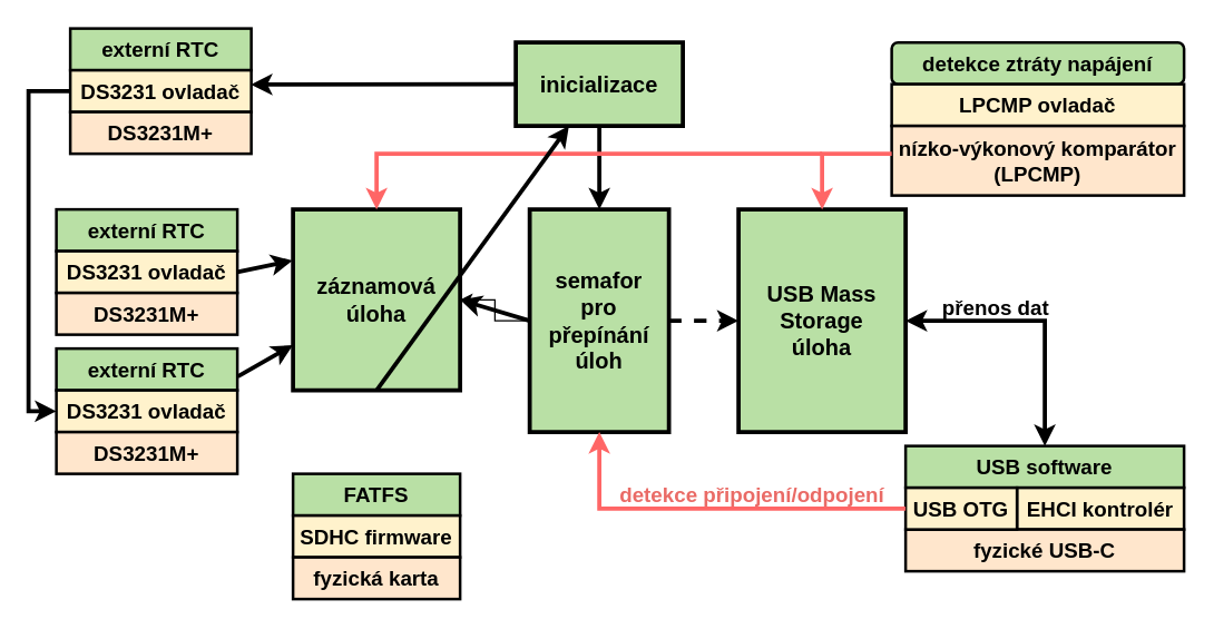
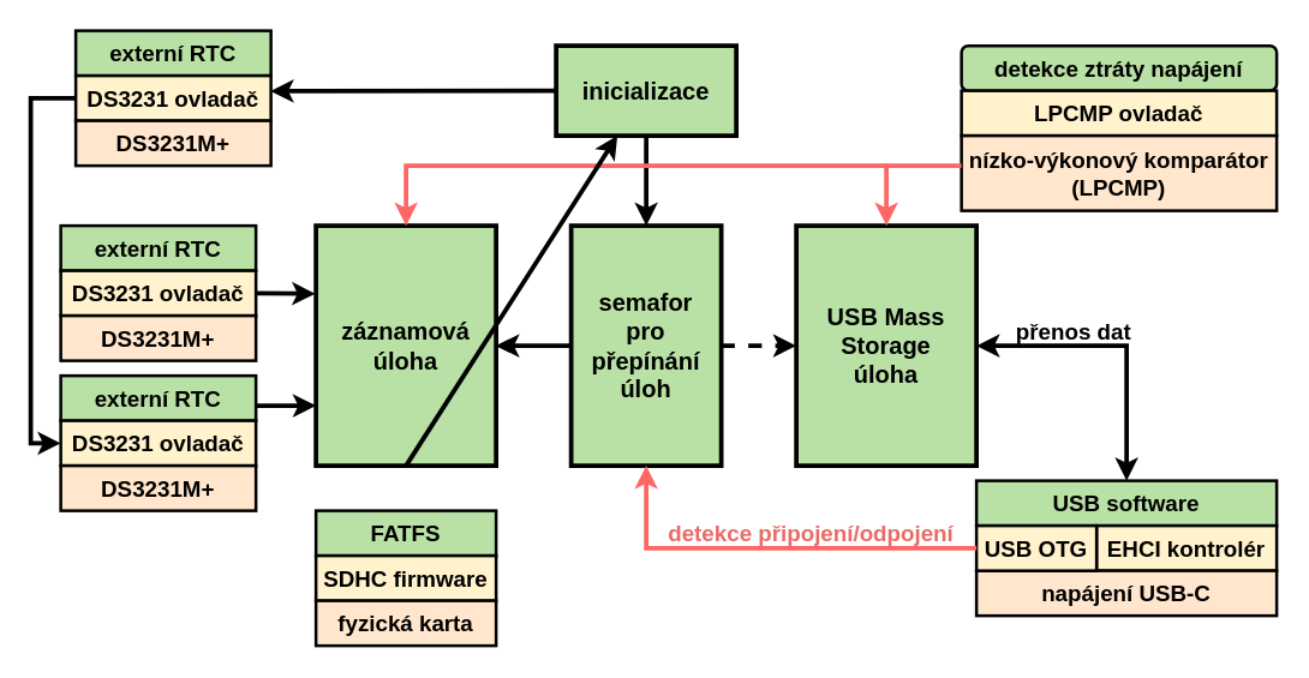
- <mxCell id="6" value="&lt;b&gt;&lt;font style=&quot;font-size: 16px;&quot;&gt;záznamová&lt;/font&gt;&lt;/b&gt;&lt;div&gt;&lt;b&gt;&lt;font style=&quot;font-size: 16px;&quot;&gt;úloha&lt;/font&gt;&lt;/b&gt;&lt;/div&gt;" style="rounded=0;whiteSpace=wrap;html=1;strokeWidth=3;fillColor=#B9E0A5;" vertex="1" parent="1"><mxGeometry x="210" y="150" width="120" height="130" as="geometry" /></mxCell>
+ <mxCell id="6" value="&lt;b&gt;&lt;font style=&quot;font-size: 16px;&quot;&gt;záznamová&lt;/font&gt;&lt;/b&gt;&lt;div&gt;&lt;b&gt;&lt;font style=&quot;font-size: 16px;&quot;&gt;úloha&lt;/font&gt;&lt;/b&gt;&lt;/div&gt;" style="rounded=0;whiteSpace=wrap;html=1;strokeWidth=3;fillColor=#B9E0A5;" vertex="1" parent="1"><mxGeometry x="210" y="150" width="120" height="160" as="geometry" /></mxCell>
- <mxCell id="17" value="&lt;b&gt;&lt;font style=&quot;font-size: 15px;&quot;&gt;fyzické USB-C&lt;/font&gt;&lt;/b&gt;" style="rounded=0;whiteSpace=wrap;html=1;strokeWidth=2;fillColor=#ffe6cc;strokeColor=#000000;" vertex="1" parent="1"><mxGeometry x="650" y="380" width="200" height="30" as="geometry" /></mxCell>
+ <mxCell id="17" value="&lt;b&gt;&lt;font style=&quot;font-size: 15px;&quot;&gt;napájení USB-C&lt;/font&gt;&lt;/b&gt;" style="rounded=0;whiteSpace=wrap;html=1;strokeWidth=2;fillColor=#ffe6cc;strokeColor=#000000;" vertex="1" parent="1"><mxGeometry x="650" y="380" width="200" height="30" as="geometry" /></mxCell>
